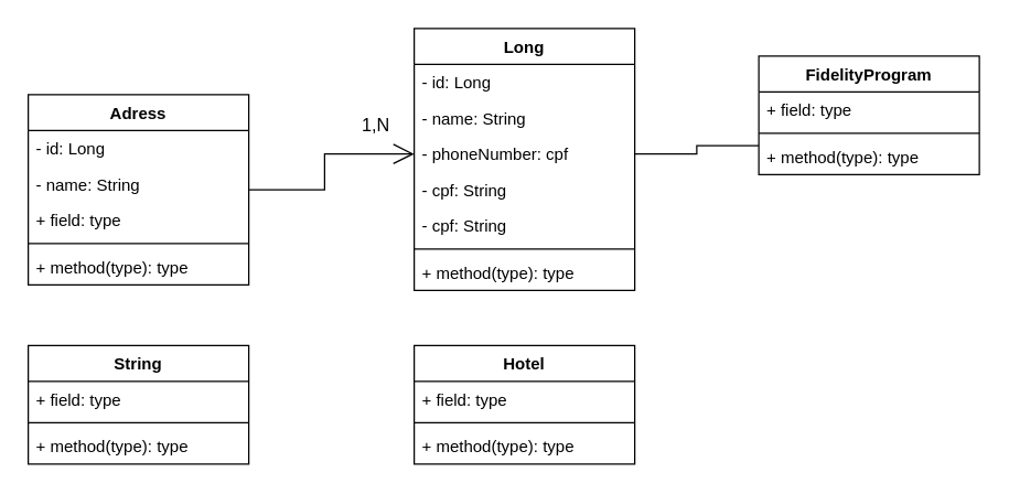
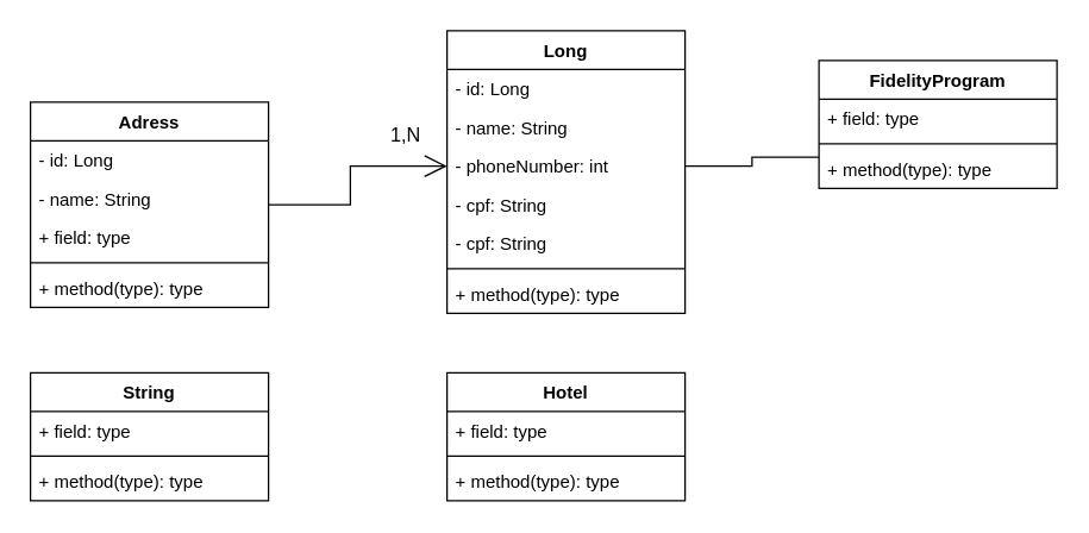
- <mxCell id="13" value="- phoneNumber: cpf" style="text;strokeColor=none;fillColor=none;align=left;verticalAlign=top;spacingLeft=4;spacingRight=4;overflow=hidden;rotatable=0;points=[[0,0.5],[1,0.5]];portConstraint=eastwest;" parent="10" vertex="1"><mxGeometry y="78" width="160" height="26" as="geometry" /></mxCell>
+ <mxCell id="13" value="- phoneNumber: int" style="text;strokeColor=none;fillColor=none;align=left;verticalAlign=top;spacingLeft=4;spacingRight=4;overflow=hidden;rotatable=0;points=[[0,0.5],[1,0.5]];portConstraint=eastwest;" parent="10" vertex="1"><mxGeometry y="78" width="160" height="26" as="geometry" /></mxCell>
